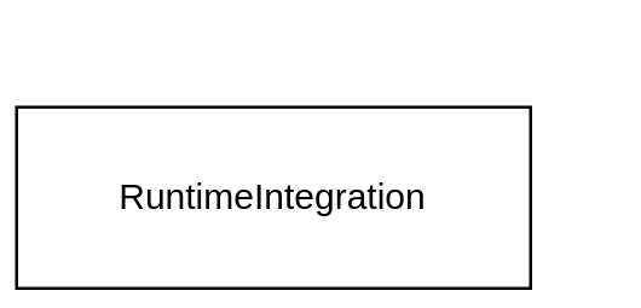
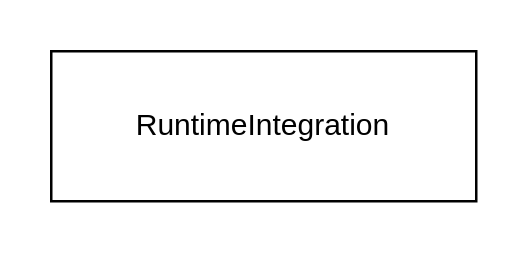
- <mxCell id="2" value="RuntimeIntegration" style="rounded=0;whiteSpace=wrap;html=1;" vertex="1" parent="1"><mxGeometry x="5" y="35" width="170" height="60" as="geometry" /></mxCell>
+ <mxCell id="2" value="RuntimeIntegration" style="rounded=0;whiteSpace=wrap;html=1;" vertex="1" parent="1"><mxGeometry x="20" y="20" width="170" height="60" as="geometry" /></mxCell>
